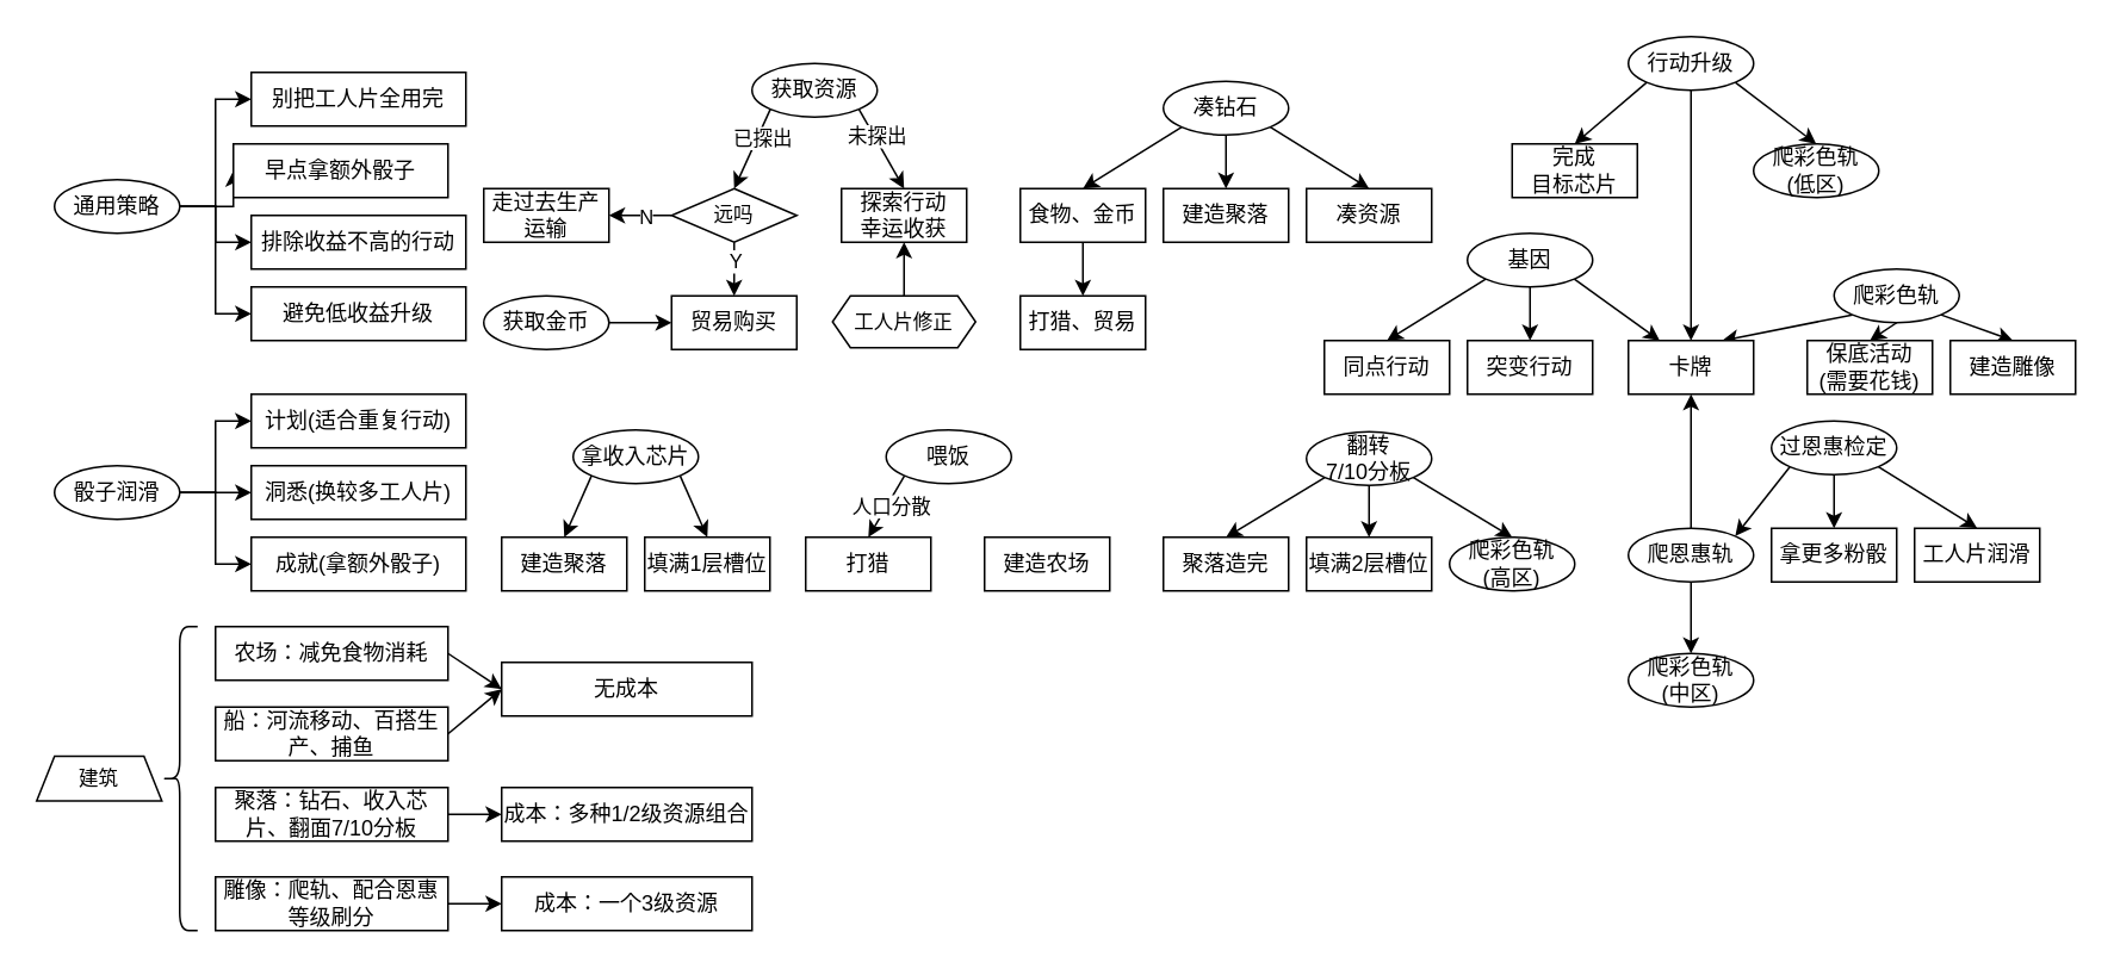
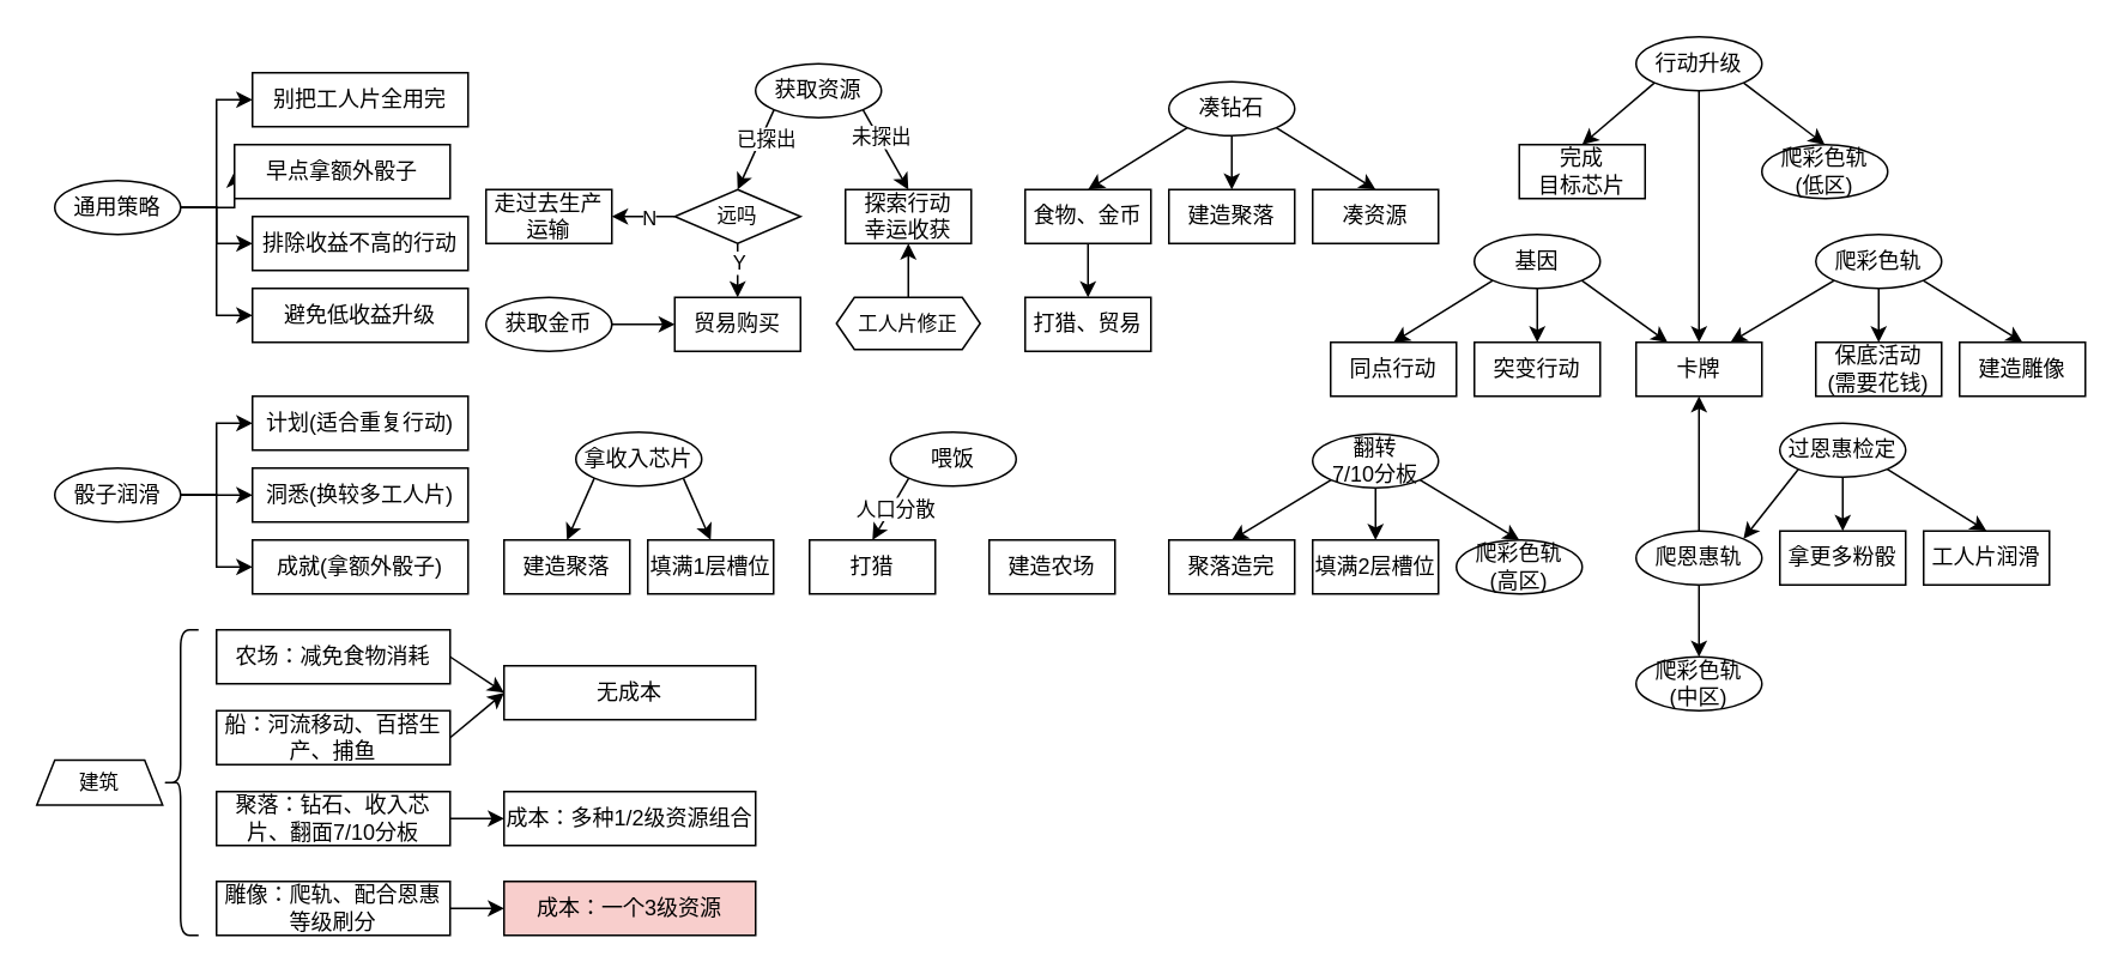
- <mxCell id="45" value="爬彩色轨" style="ellipse;whiteSpace=wrap;html=1;" vertex="1" parent="1"><mxGeometry x="1025" y="150" width="70" height="30" as="geometry" /></mxCell>
+ <mxCell id="45" value="爬彩色轨" style="ellipse;whiteSpace=wrap;html=1;" vertex="1" parent="1"><mxGeometry x="1010" y="130" width="70" height="30" as="geometry" /></mxCell>
- <mxCell id="103" value="成本：一个3级资源" style="whiteSpace=wrap;html=1;" vertex="1" parent="1"><mxGeometry x="280" y="490" width="140" height="30" as="geometry" /></mxCell>
+ <mxCell id="103" value="成本：一个3级资源" style="whiteSpace=wrap;html=1;fillColor=#f8cecc;" vertex="1" parent="1"><mxGeometry x="280" y="490" width="140" height="30" as="geometry" /></mxCell>
